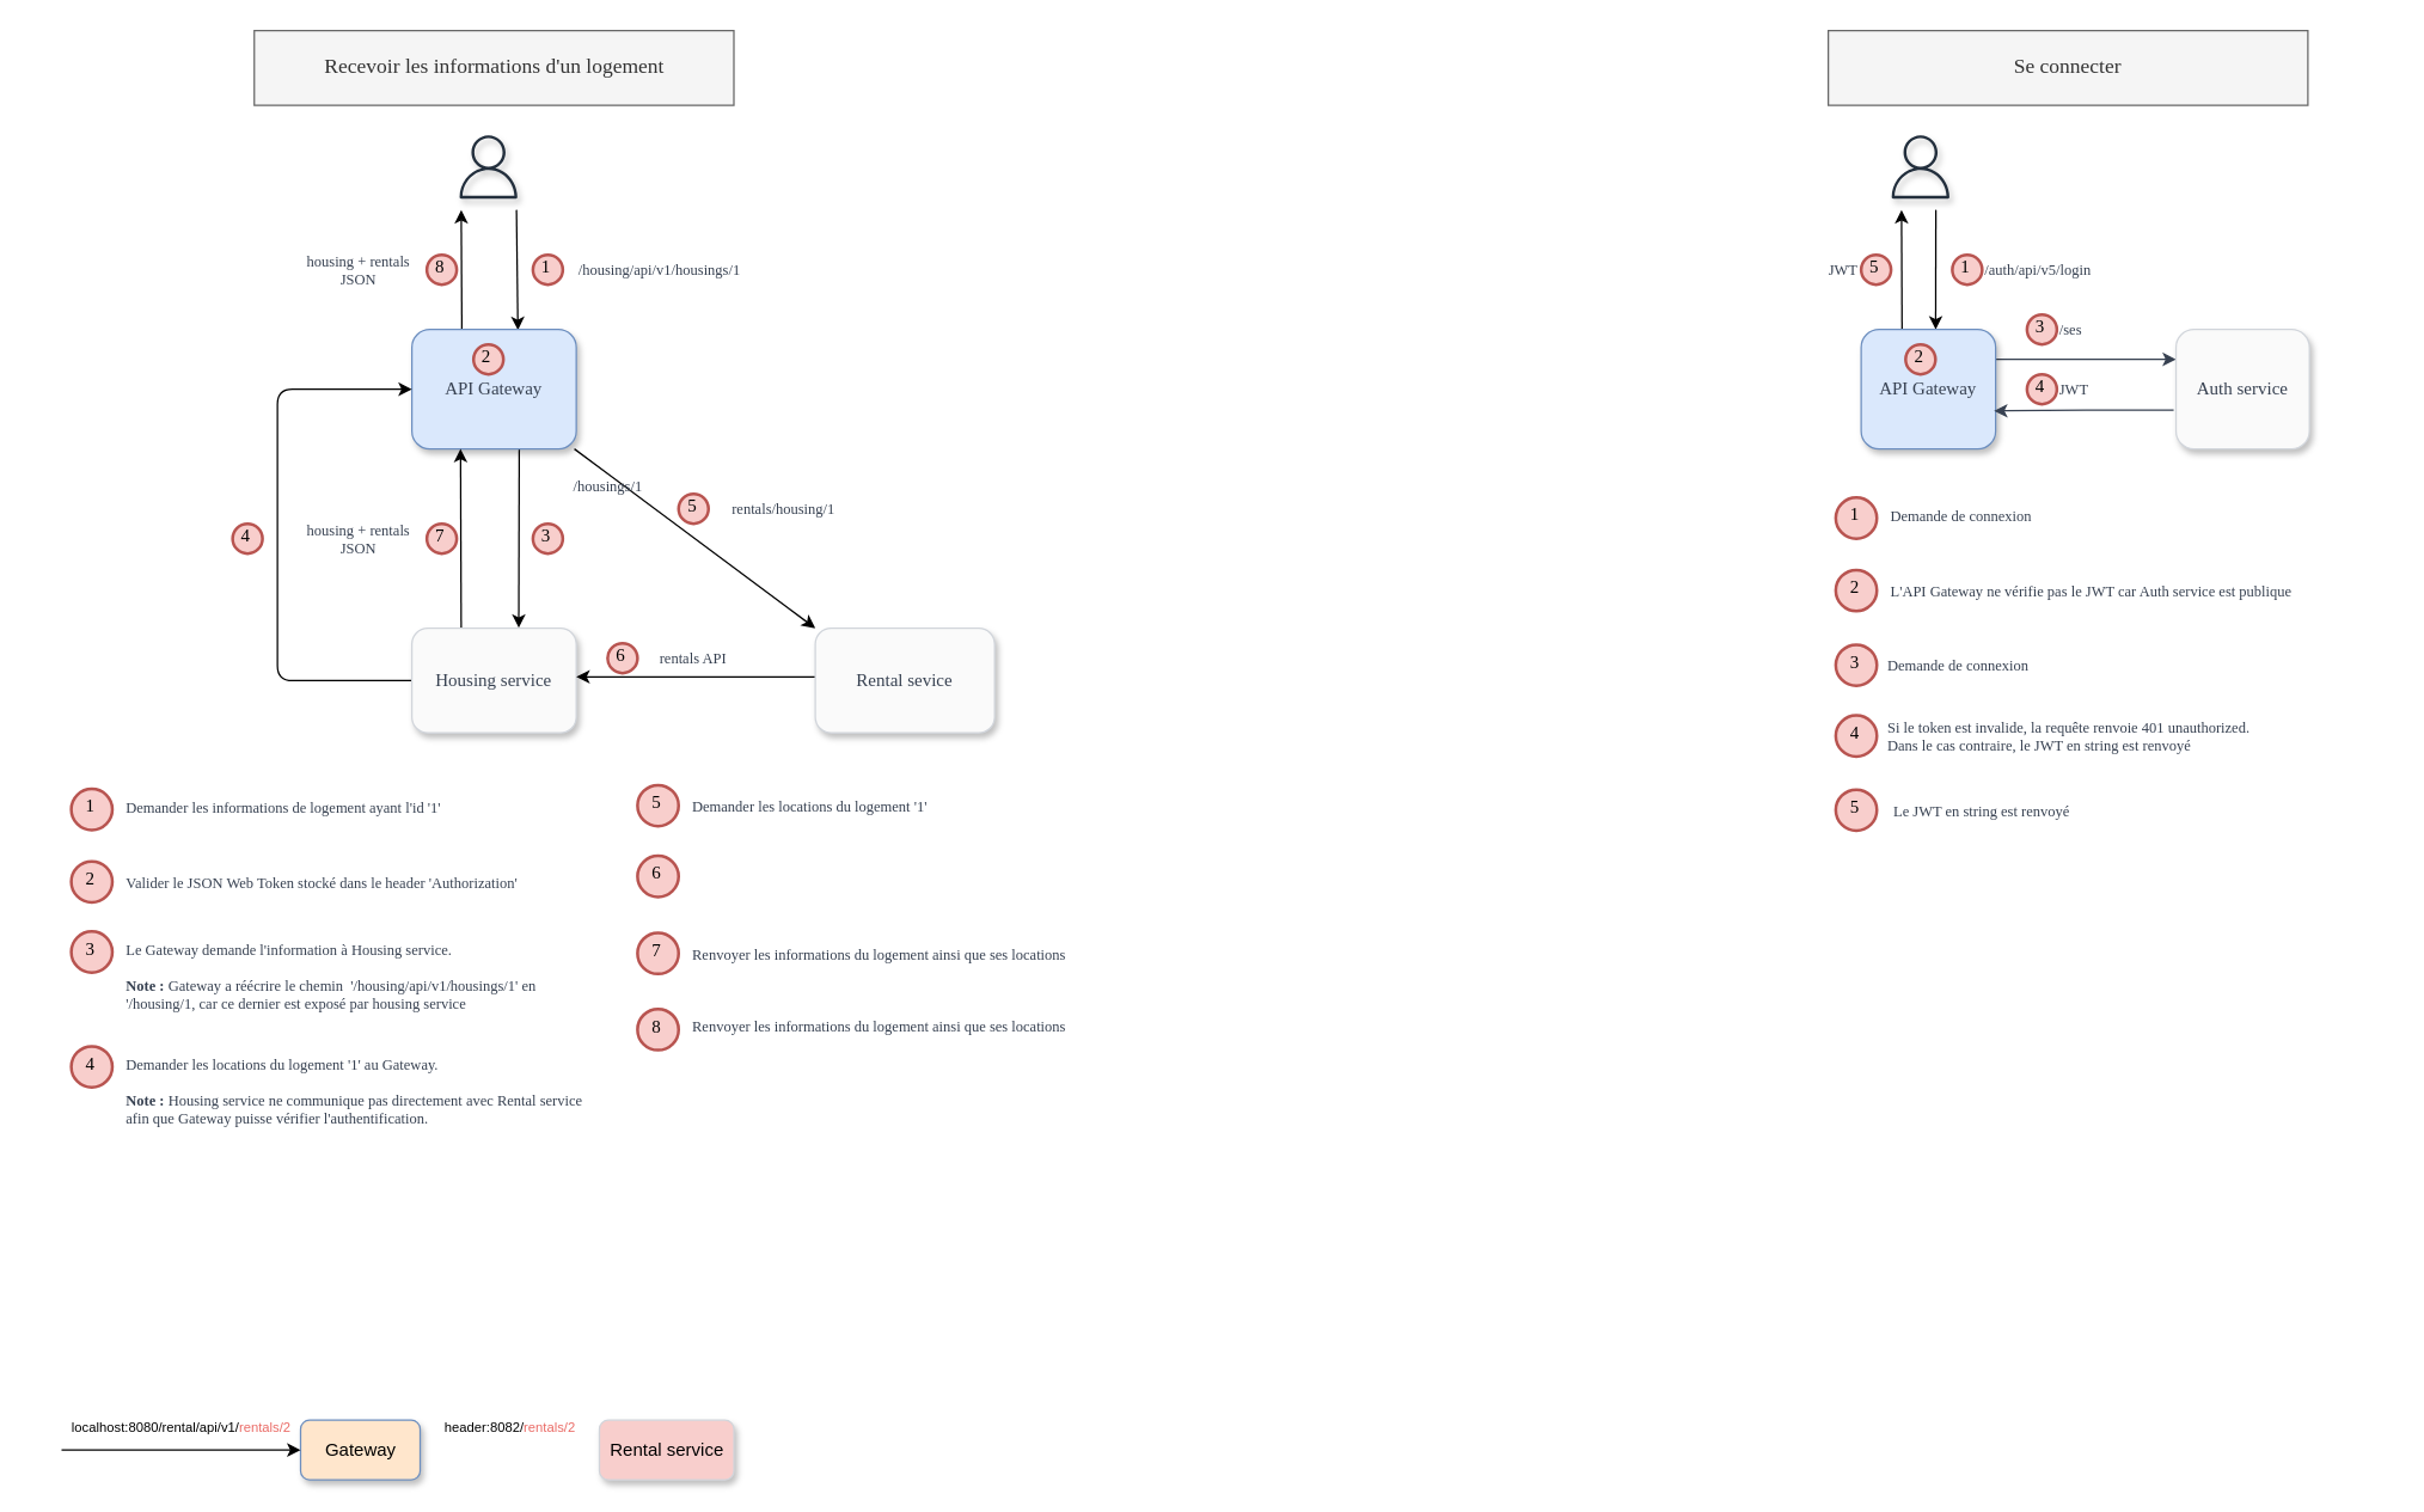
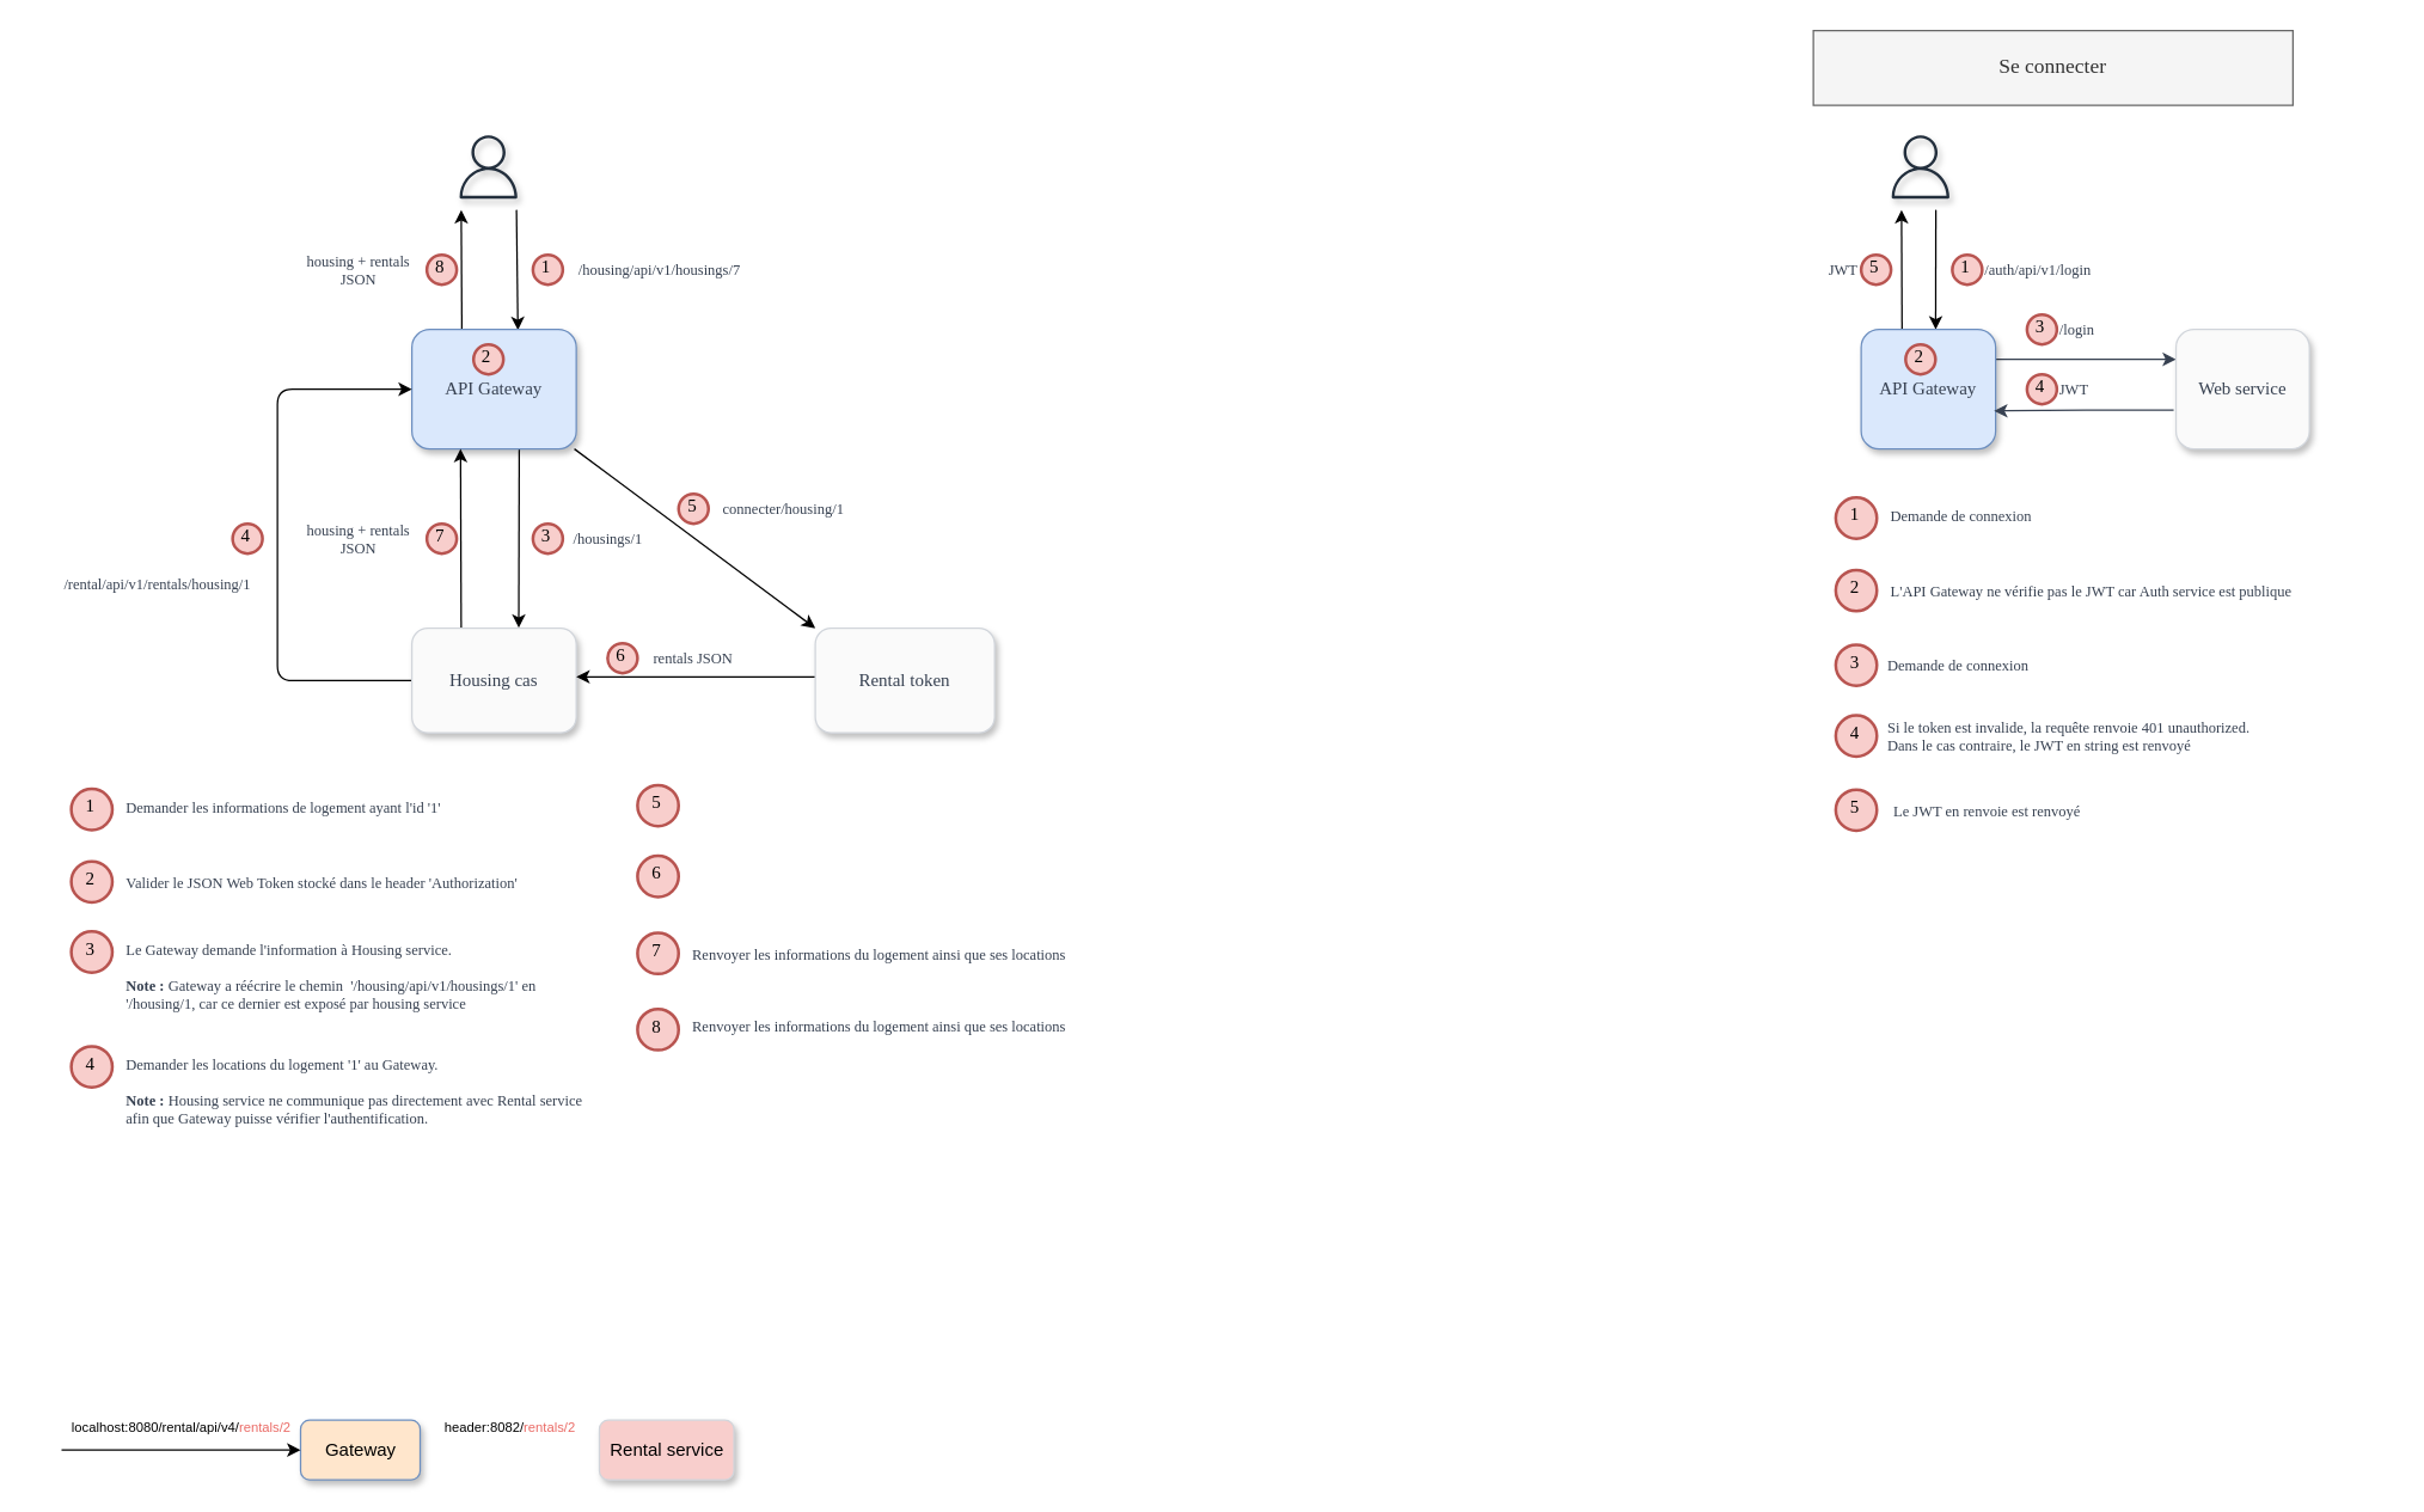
- <mxCell id="21" value="Recevoir les informations d'un logement" style="text;html=1;align=center;verticalAlign=middle;whiteSpace=wrap;rounded=0;fontFamily=Comic Sans MS;fontSize=14;fillColor=#f5f5f5;fontColor=#333333;strokeColor=#666666;" parent="1" vertex="1"><mxGeometry x="169.5" y="20" width="321" height="50" as="geometry" /></mxCell>
- <mxCell id="67" value="Se connecter" style="text;html=1;align=center;verticalAlign=middle;whiteSpace=wrap;rounded=0;fontFamily=Comic Sans MS;fontSize=14;fillColor=#f5f5f5;fontColor=#333333;strokeColor=#666666;" parent="1" vertex="1"><mxGeometry x="1223" y="20" width="321" height="50" as="geometry" /></mxCell>
+ <mxCell id="67" value="Se connecter" style="text;html=1;align=center;verticalAlign=middle;whiteSpace=wrap;rounded=0;fontFamily=Comic Sans MS;fontSize=14;fillColor=#f5f5f5;fontColor=#333333;strokeColor=#666666;" parent="1" vertex="1"><mxGeometry x="1213" y="20" width="321" height="50" as="geometry" /></mxCell>
- <mxCell id="7" value="/housing/api/v1/housings/1" style="text;html=1;strokeColor=none;fillColor=none;align=center;verticalAlign=middle;whiteSpace=wrap;rounded=0;fontFamily=Comic Sans MS;fontColor=#374151;fontSize=10;shadow=0;" parent="1" vertex="1"><mxGeometry x="366" y="170" width="150" height="20" as="geometry" /></mxCell>
+ <mxCell id="7" value="/housing/api/v1/housings/7" style="text;html=1;strokeColor=none;fillColor=none;align=center;verticalAlign=middle;whiteSpace=wrap;rounded=0;fontFamily=Comic Sans MS;fontColor=#374151;fontSize=10;shadow=0;" parent="1" vertex="1"><mxGeometry x="366" y="170" width="150" height="20" as="geometry" /></mxCell>
- <mxCell id="50" value="/auth/api/v5/login" style="text;html=1;strokeColor=none;fillColor=none;align=left;verticalAlign=middle;whiteSpace=wrap;rounded=0;fontFamily=Comic Sans MS;fontColor=#374151;fontSize=10;shadow=0;" parent="1" vertex="1"><mxGeometry x="1326" y="170" width="150" height="20" as="geometry" /></mxCell>
+ <mxCell id="50" value="/auth/api/v1/login" style="text;html=1;strokeColor=none;fillColor=none;align=left;verticalAlign=middle;whiteSpace=wrap;rounded=0;fontFamily=Comic Sans MS;fontColor=#374151;fontSize=10;shadow=0;" parent="1" vertex="1"><mxGeometry x="1326" y="170" width="150" height="20" as="geometry" /></mxCell>
- <mxCell id="53" value="&lt;div style=&quot;font-size: 10px;&quot;&gt;/ses&lt;br style=&quot;font-size: 10px;&quot;&gt;&lt;/div&gt;" style="text;html=1;strokeColor=none;fillColor=none;align=left;verticalAlign=middle;whiteSpace=wrap;rounded=0;fontFamily=Comic Sans MS;fontColor=#374151;fontSize=10;shadow=0;" parent="1" vertex="1"><mxGeometry x="1376" y="205" width="90" height="30" as="geometry" /></mxCell>
+ <mxCell id="53" value="&lt;div style=&quot;font-size: 10px;&quot;&gt;/login&lt;br style=&quot;font-size: 10px;&quot;&gt;&lt;/div&gt;" style="text;html=1;strokeColor=none;fillColor=none;align=left;verticalAlign=middle;whiteSpace=wrap;rounded=0;fontFamily=Comic Sans MS;fontColor=#374151;fontSize=10;shadow=0;" parent="1" vertex="1"><mxGeometry x="1376" y="205" width="90" height="30" as="geometry" /></mxCell>
- <mxCell id="52" value="&lt;div&gt;Auth service&lt;/div&gt;" style="rounded=1;whiteSpace=wrap;html=1;fontFamily=Comic Sans MS;fillColor=#FAFAFA;fontColor=#374151;strokeColor=#d1d5db;gradientColor=none;shadow=1;glass=0;" parent="1" vertex="1"><mxGeometry x="1455.75" y="220" width="89.25" height="80" as="geometry" /></mxCell>
+ <mxCell id="52" value="&lt;div&gt;Web service&lt;/div&gt;" style="rounded=1;whiteSpace=wrap;html=1;fontFamily=Comic Sans MS;fillColor=#FAFAFA;fontColor=#374151;strokeColor=#d1d5db;gradientColor=none;shadow=1;glass=0;" parent="1" vertex="1"><mxGeometry x="1455.75" y="220" width="89.25" height="80" as="geometry" /></mxCell>
- <mxCell id="22" value="/housings/1" style="text;html=1;strokeColor=none;fillColor=none;align=center;verticalAlign=middle;whiteSpace=wrap;rounded=0;fontFamily=Comic Sans MS;fontColor=#374151;fontSize=10;shadow=0;" parent="1" vertex="1"><mxGeometry x="376" y="315" width="61" height="20" as="geometry" /></mxCell>
+ <mxCell id="22" value="/housings/1" style="text;html=1;strokeColor=none;fillColor=none;align=center;verticalAlign=middle;whiteSpace=wrap;rounded=0;fontFamily=Comic Sans MS;fontColor=#374151;fontSize=10;shadow=0;" parent="1" vertex="1"><mxGeometry x="376" y="350" width="61" height="20" as="geometry" /></mxCell>
- <mxCell id="36" value="rentals/housing/1" style="text;html=1;strokeColor=none;fillColor=none;align=center;verticalAlign=middle;whiteSpace=wrap;rounded=0;fontFamily=Comic Sans MS;fontColor=#374151;fontSize=10;shadow=0;" parent="1" vertex="1"><mxGeometry x="453.5" y="330" width="140" height="20" as="geometry" /></mxCell>
+ <mxCell id="36" value="connecter/housing/1" style="text;html=1;strokeColor=none;fillColor=none;align=center;verticalAlign=middle;whiteSpace=wrap;rounded=0;fontFamily=Comic Sans MS;fontColor=#374151;fontSize=10;shadow=0;" parent="1" vertex="1"><mxGeometry x="453.5" y="330" width="140" height="20" as="geometry" /></mxCell>
+ <mxCell id="23" value="/rental/api/v1/rentals/housing/1" style="text;html=1;strokeColor=none;fillColor=none;align=center;verticalAlign=middle;whiteSpace=wrap;rounded=0;fontFamily=Comic Sans MS;fontColor=#374151;fontSize=10;shadow=0;" parent="1" vertex="1"><mxGeometry x="35" y="380" width="140" height="20" as="geometry" /></mxCell>
- <mxCell id="24" value="rentals API" style="text;html=1;strokeColor=none;fillColor=none;align=center;verticalAlign=middle;whiteSpace=wrap;rounded=0;fontFamily=Comic Sans MS;fontColor=#374151;fontSize=10;shadow=0;" parent="1" vertex="1"><mxGeometry x="426" y="430" width="75" height="20" as="geometry" /></mxCell>
+ <mxCell id="24" value="rentals JSON" style="text;html=1;strokeColor=none;fillColor=none;align=center;verticalAlign=middle;whiteSpace=wrap;rounded=0;fontFamily=Comic Sans MS;fontColor=#374151;fontSize=10;shadow=0;" parent="1" vertex="1"><mxGeometry x="426" y="430" width="75" height="20" as="geometry" /></mxCell>
- <mxCell id="10" value="Housing service" style="rounded=1;whiteSpace=wrap;html=1;fontFamily=Comic Sans MS;fillColor=#FAFAFA;fontColor=#374151;strokeColor=#d1d5db;gradientColor=none;shadow=1;glass=0;" parent="1" vertex="1"><mxGeometry x="275" y="420" width="110" height="70" as="geometry" /></mxCell>
+ <mxCell id="10" value="Housing cas" style="rounded=1;whiteSpace=wrap;html=1;fontFamily=Comic Sans MS;fillColor=#FAFAFA;fontColor=#374151;strokeColor=#d1d5db;gradientColor=none;shadow=1;glass=0;" parent="1" vertex="1"><mxGeometry x="275" y="420" width="110" height="70" as="geometry" /></mxCell>
- <mxCell id="13" value="Rental sevice" style="rounded=1;whiteSpace=wrap;html=1;fontFamily=Comic Sans MS;fillColor=#FAFAFA;fontColor=#374151;strokeColor=#d1d5db;gradientColor=none;shadow=1;glass=0;" parent="1" vertex="1"><mxGeometry x="545" y="420" width="120" height="70" as="geometry" /></mxCell>
+ <mxCell id="13" value="Rental token" style="rounded=1;whiteSpace=wrap;html=1;fontFamily=Comic Sans MS;fillColor=#FAFAFA;fontColor=#374151;strokeColor=#d1d5db;gradientColor=none;shadow=1;glass=0;" parent="1" vertex="1"><mxGeometry x="545" y="420" width="120" height="70" as="geometry" /></mxCell>
- <mxCell id="39" value="&lt;div style=&quot;border-color: var(--border-color);&quot;&gt;Demander les locations du logement '1'&lt;/div&gt;" style="text;html=1;strokeColor=none;fillColor=none;align=left;verticalAlign=middle;whiteSpace=wrap;rounded=0;fontFamily=Comic Sans MS;fontColor=#374151;fontSize=10;" parent="1" vertex="1"><mxGeometry x="461.25" y="528" width="211" height="21.5" as="geometry" /></mxCell>
- <mxCell id="71" value="&lt;div style=&quot;border-color: var(--border-color);&quot;&gt;Le JWT en string est renvoyé&lt;br&gt;&lt;/div&gt;" style="text;html=1;strokeColor=none;fillColor=none;align=left;verticalAlign=middle;whiteSpace=wrap;rounded=0;fontFamily=Comic Sans MS;fontColor=#374151;fontSize=10;" parent="1" vertex="1"><mxGeometry x="1265" y="530.75" width="325" height="22" as="geometry" /></mxCell>
+ <mxCell id="71" value="&lt;div style=&quot;border-color: var(--border-color);&quot;&gt;Le JWT en renvoie est renvoyé&lt;br&gt;&lt;/div&gt;" style="text;html=1;strokeColor=none;fillColor=none;align=left;verticalAlign=middle;whiteSpace=wrap;rounded=0;fontFamily=Comic Sans MS;fontColor=#374151;fontSize=10;" parent="1" vertex="1"><mxGeometry x="1265" y="530.75" width="325" height="22" as="geometry" /></mxCell>
- <mxCell id="75" value="localhost:8080/rental/api/v1/&lt;font color=&quot;#ea6b66&quot; style=&quot;font-size: 9px;&quot;&gt;rentals/2&lt;/font&gt;" style="text;html=1;strokeColor=none;fillColor=none;align=center;verticalAlign=middle;whiteSpace=wrap;rounded=0;fontFamily=Helvetica;fontSize=9;" vertex="1" parent="1"><mxGeometry x="20.5" y="940" width="200" height="30" as="geometry" /></mxCell>
+ <mxCell id="75" value="localhost:8080/rental/api/v4/&lt;font color=&quot;#ea6b66&quot; style=&quot;font-size: 9px;&quot;&gt;rentals/2&lt;/font&gt;" style="text;html=1;strokeColor=none;fillColor=none;align=center;verticalAlign=middle;whiteSpace=wrap;rounded=0;fontFamily=Helvetica;fontSize=9;" vertex="1" parent="1"><mxGeometry x="20.5" y="940" width="200" height="30" as="geometry" /></mxCell>
